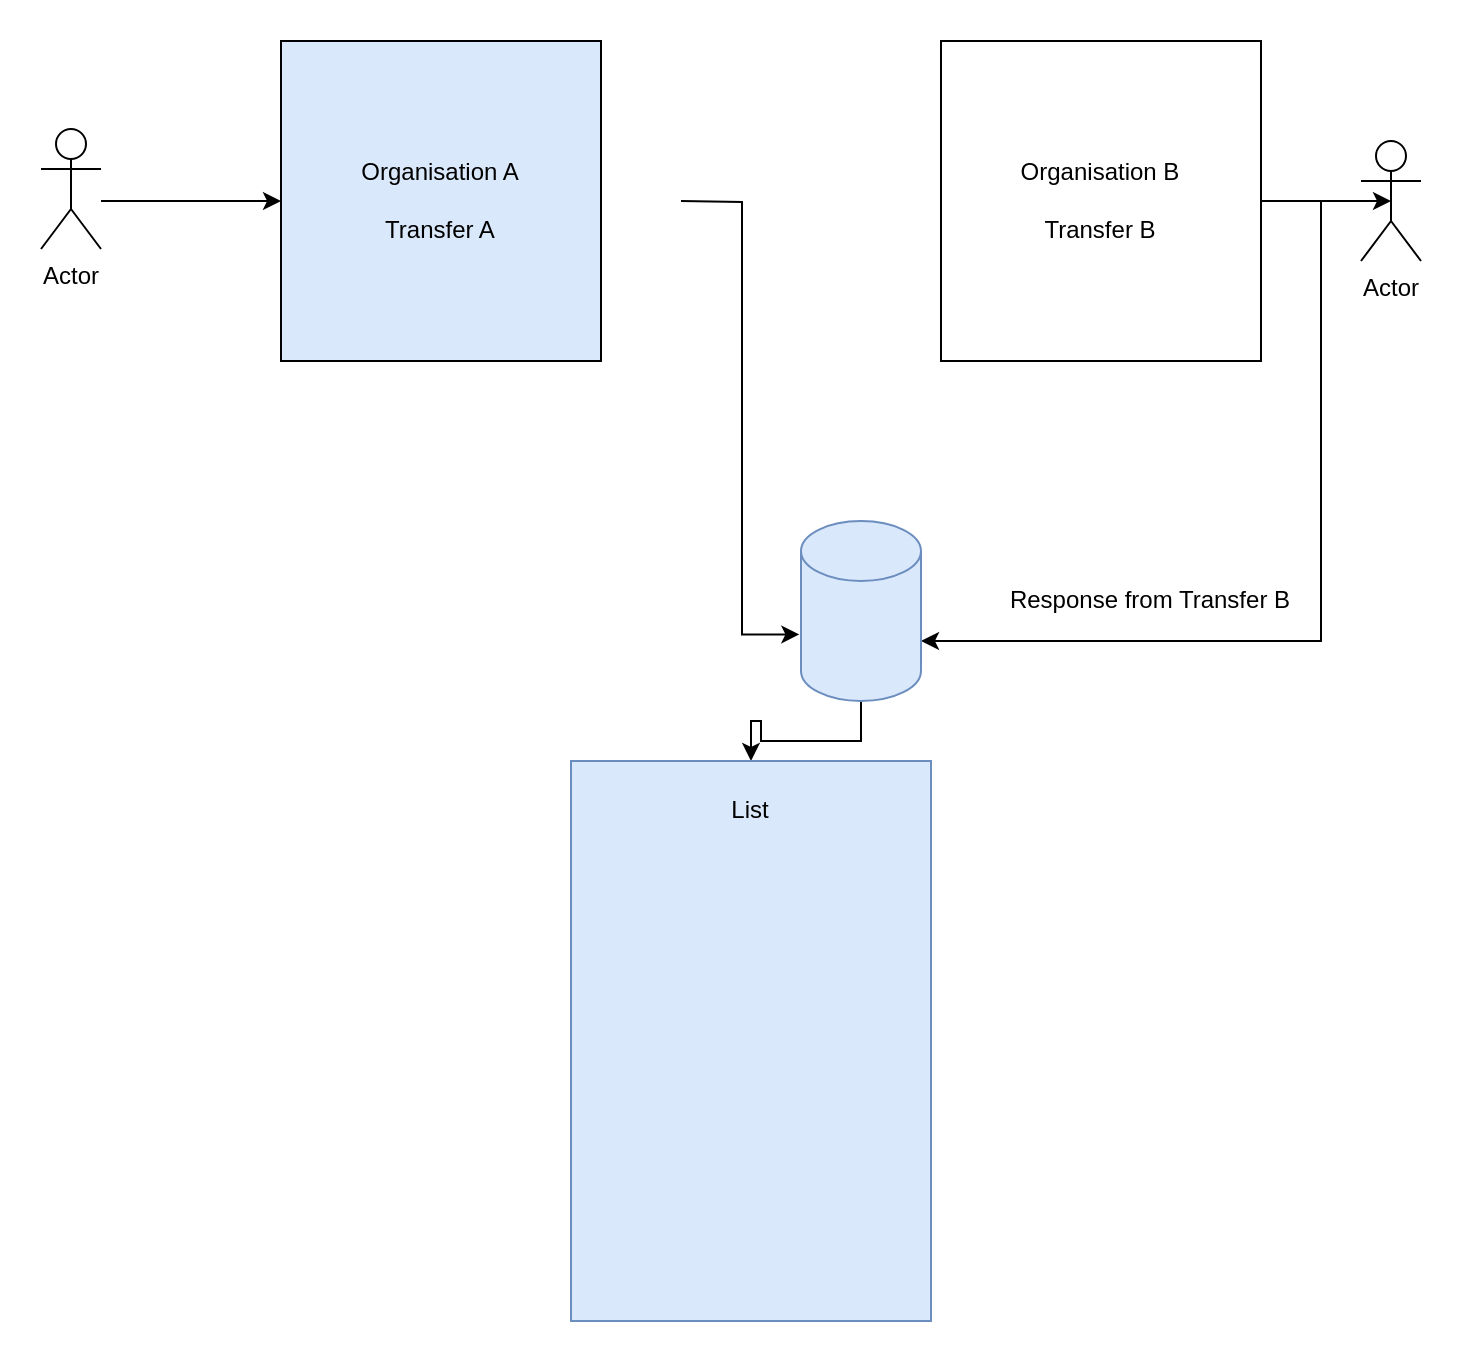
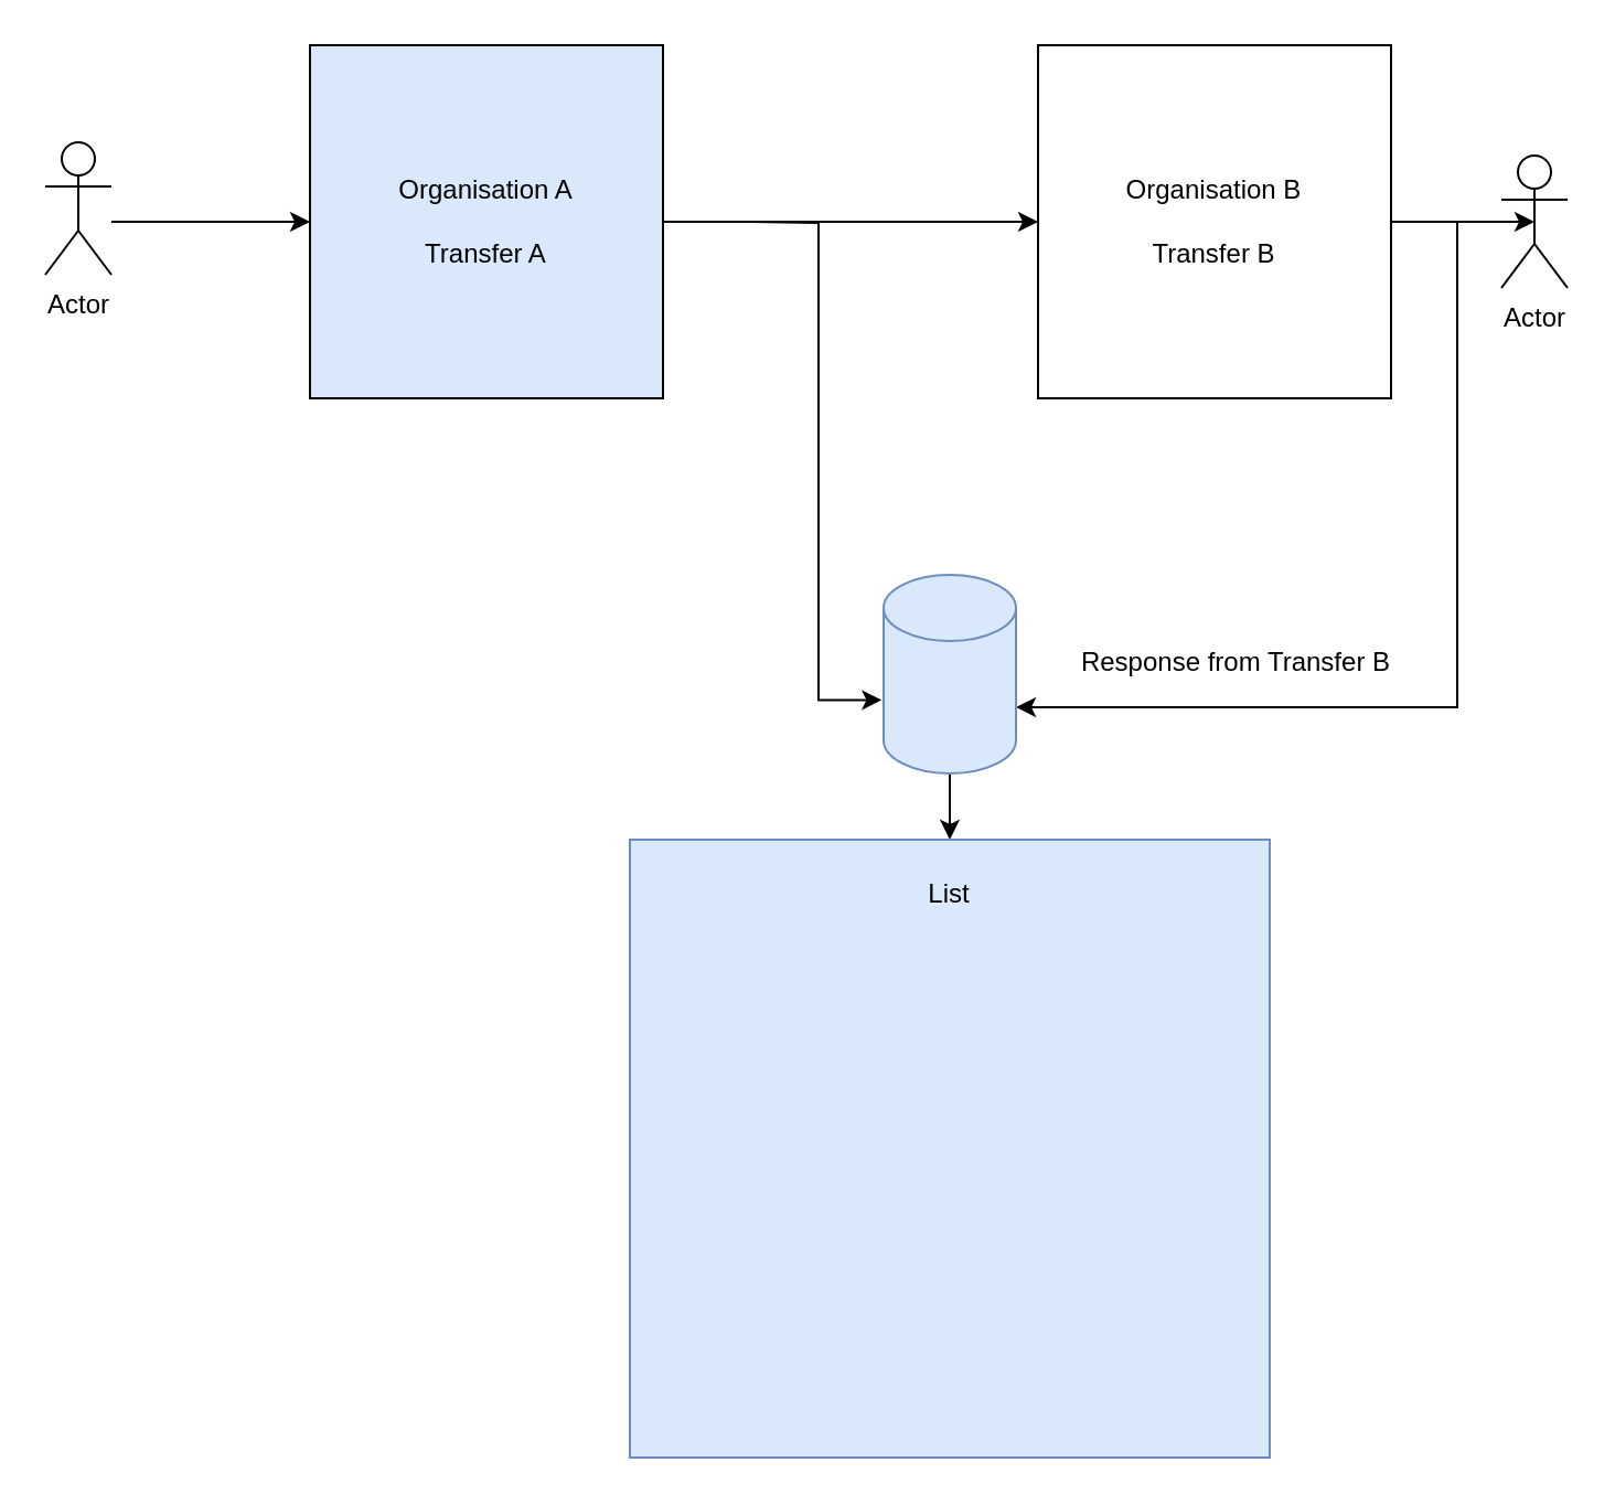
+ <mxCell id="4" style="edgeStyle=orthogonalEdgeStyle;rounded=0;orthogonalLoop=1;jettySize=auto;html=1;exitX=1;exitY=0.5;exitDx=0;exitDy=0;entryX=0;entryY=0.5;entryDx=0;entryDy=0;" edge="1" parent="1" source="5" target="6"><mxGeometry relative="1" as="geometry" /></mxCell>
- <mxCell id="14" value="Response from Transfer B" style="text;html=1;align=center;verticalAlign=middle;whiteSpace=wrap;rounded=0;" vertex="1" parent="1"><mxGeometry x="500" y="280" width="150" height="40" as="geometry" /></mxCell>
+ <mxCell id="14" value="Response from Transfer B" style="text;html=1;align=center;verticalAlign=middle;whiteSpace=wrap;rounded=0;" vertex="1" parent="1"><mxGeometry x="485" y="280" width="150" height="40" as="geometry" /></mxCell>
- <mxCell id="13" value="List&lt;div&gt;&lt;br&gt;&lt;/div&gt;&lt;div&gt;&lt;br&gt;&lt;/div&gt;&lt;div&gt;&lt;br&gt;&lt;/div&gt;&lt;div&gt;&lt;br&gt;&lt;/div&gt;&lt;div&gt;&lt;br&gt;&lt;/div&gt;&lt;div&gt;&lt;br&gt;&lt;/div&gt;&lt;div&gt;&lt;br&gt;&lt;/div&gt;&lt;div&gt;&lt;br&gt;&lt;/div&gt;&lt;div&gt;&lt;br&gt;&lt;/div&gt;&lt;div&gt;&lt;br&gt;&lt;/div&gt;&lt;div&gt;&lt;br&gt;&lt;/div&gt;&lt;div&gt;&lt;br&gt;&lt;/div&gt;&lt;div&gt;&lt;br&gt;&lt;/div&gt;&lt;div&gt;&lt;br&gt;&lt;/div&gt;&lt;div&gt;&lt;br&gt;&lt;/div&gt;&lt;div&gt;&lt;br&gt;&lt;/div&gt;" style="rounded=0;whiteSpace=wrap;html=1;fillColor=#dae8fc;strokeColor=#6c8ebf;align=center;" vertex="1" parent="1"><mxGeometry x="285" y="380" width="180" height="280" as="geometry" /></mxCell>
+ <mxCell id="13" value="List&lt;div&gt;&lt;br&gt;&lt;/div&gt;&lt;div&gt;&lt;br&gt;&lt;/div&gt;&lt;div&gt;&lt;br&gt;&lt;/div&gt;&lt;div&gt;&lt;br&gt;&lt;/div&gt;&lt;div&gt;&lt;br&gt;&lt;/div&gt;&lt;div&gt;&lt;br&gt;&lt;/div&gt;&lt;div&gt;&lt;br&gt;&lt;/div&gt;&lt;div&gt;&lt;br&gt;&lt;/div&gt;&lt;div&gt;&lt;br&gt;&lt;/div&gt;&lt;div&gt;&lt;br&gt;&lt;/div&gt;&lt;div&gt;&lt;br&gt;&lt;/div&gt;&lt;div&gt;&lt;br&gt;&lt;/div&gt;&lt;div&gt;&lt;br&gt;&lt;/div&gt;&lt;div&gt;&lt;br&gt;&lt;/div&gt;&lt;div&gt;&lt;br&gt;&lt;/div&gt;&lt;div&gt;&lt;br&gt;&lt;/div&gt;" style="rounded=0;whiteSpace=wrap;html=1;fillColor=#dae8fc;strokeColor=#6c8ebf;align=center;" vertex="1" parent="1"><mxGeometry x="285" y="380" width="290" height="280" as="geometry" /></mxCell>
